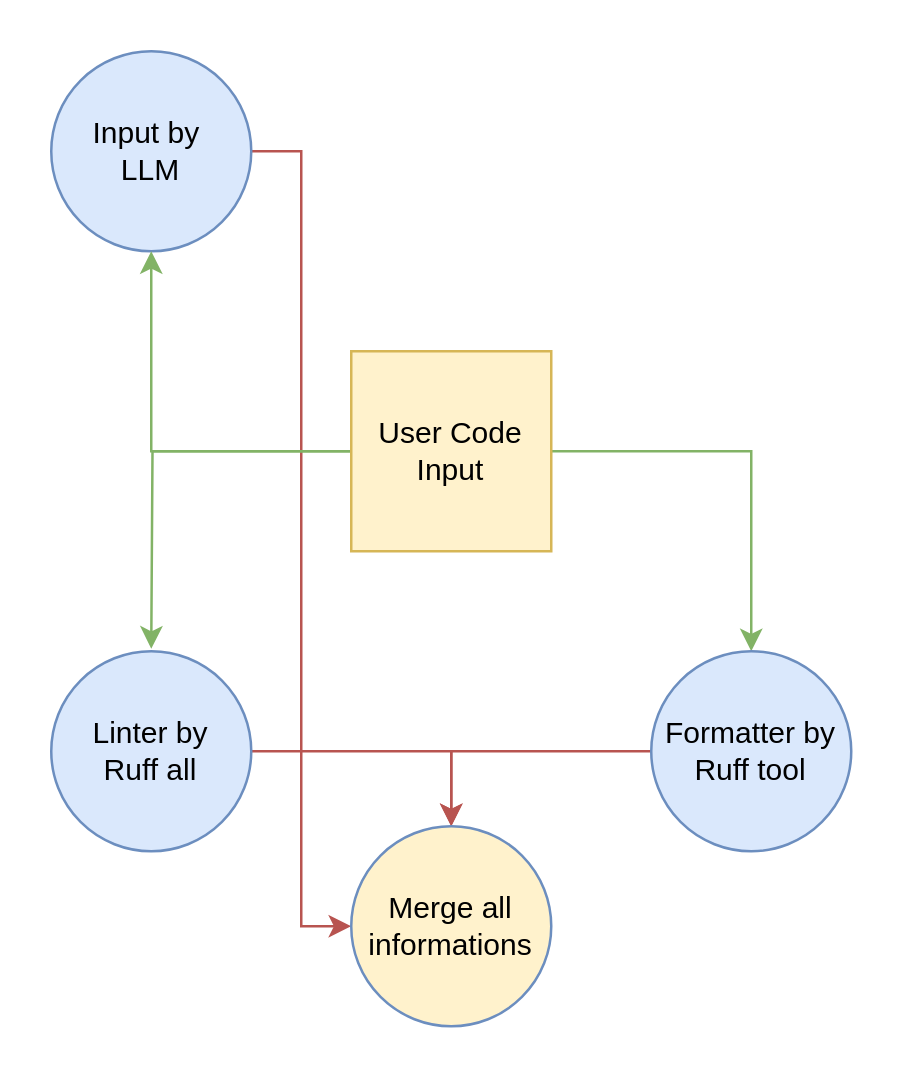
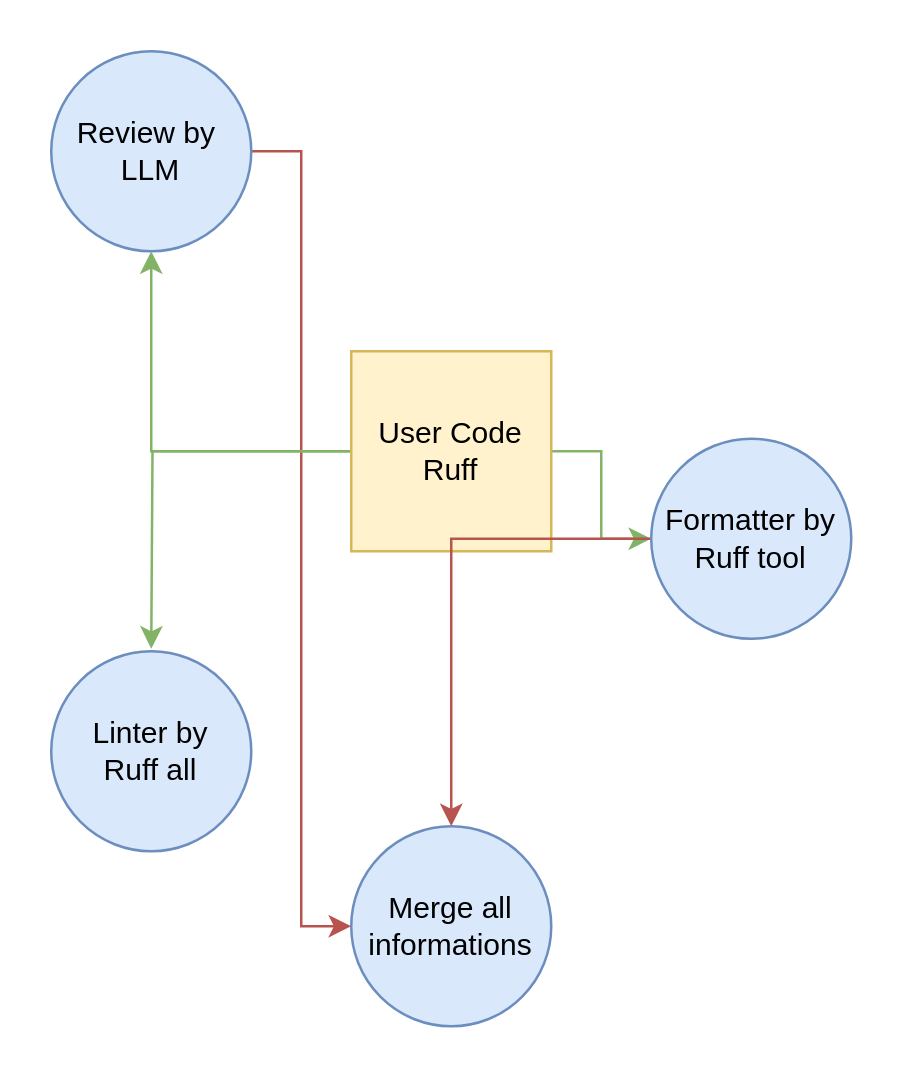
- <mxCell id="3" value="&lt;div&gt;Input by&amp;nbsp;&lt;/div&gt;&lt;div&gt;LLM&lt;/div&gt;" style="ellipse;whiteSpace=wrap;html=1;aspect=fixed;fillColor=#dae8fc;strokeColor=#6c8ebf;" vertex="1" parent="1"><mxGeometry x="20" y="20" width="80" height="80" as="geometry" /></mxCell>
+ <mxCell id="3" value="&lt;div&gt;Review by&amp;nbsp;&lt;/div&gt;&lt;div&gt;LLM&lt;/div&gt;" style="ellipse;whiteSpace=wrap;html=1;aspect=fixed;fillColor=#dae8fc;strokeColor=#6c8ebf;" vertex="1" parent="1"><mxGeometry x="20" y="20" width="80" height="80" as="geometry" /></mxCell>
- <mxCell id="7" value="User Code Input" style="whiteSpace=wrap;html=1;aspect=fixed;fillColor=#fff2cc;strokeColor=#d6b656;" vertex="1" parent="1"><mxGeometry x="140" y="140" width="80" height="80" as="geometry" /></mxCell>
+ <mxCell id="7" value="User Code Ruff" style="whiteSpace=wrap;html=1;aspect=fixed;fillColor=#fff2cc;strokeColor=#d6b656;" vertex="1" parent="1"><mxGeometry x="140" y="140" width="80" height="80" as="geometry" /></mxCell>
- <mxCell id="8" style="edgeStyle=orthogonalEdgeStyle;rounded=0;orthogonalLoop=1;jettySize=auto;html=1;entryX=0.5;entryY=0;entryDx=0;entryDy=0;fillColor=#f8cecc;strokeColor=#b85450;" edge="1" parent="1" source="9" target="12"><mxGeometry relative="1" as="geometry" /></mxCell>
- <mxCell id="11" value="&lt;div&gt;Formatter by&lt;/div&gt;&lt;div&gt;Ruff tool&lt;/div&gt;" style="ellipse;whiteSpace=wrap;html=1;aspect=fixed;fillColor=#dae8fc;strokeColor=#6c8ebf;" vertex="1" parent="1"><mxGeometry x="260" y="260" width="80" height="80" as="geometry" /></mxCell>
+ <mxCell id="11" value="&lt;div&gt;Formatter by&lt;/div&gt;&lt;div&gt;Ruff tool&lt;/div&gt;" style="ellipse;whiteSpace=wrap;html=1;aspect=fixed;fillColor=#dae8fc;strokeColor=#6c8ebf;" vertex="1" parent="1"><mxGeometry x="260" y="175" width="80" height="80" as="geometry" /></mxCell>
- <mxCell id="12" value="Merge all&lt;br&gt;informations" style="ellipse;whiteSpace=wrap;html=1;aspect=fixed;fillColor=#fff2cc;strokeColor=#6c8ebf;" vertex="1" parent="1"><mxGeometry x="140" y="330" width="80" height="80" as="geometry" /></mxCell>
+ <mxCell id="12" value="Merge all&lt;br&gt;informations" style="ellipse;whiteSpace=wrap;html=1;aspect=fixed;fillColor=#dae8fc;strokeColor=#6c8ebf;" vertex="1" parent="1"><mxGeometry x="140" y="330" width="80" height="80" as="geometry" /></mxCell>
